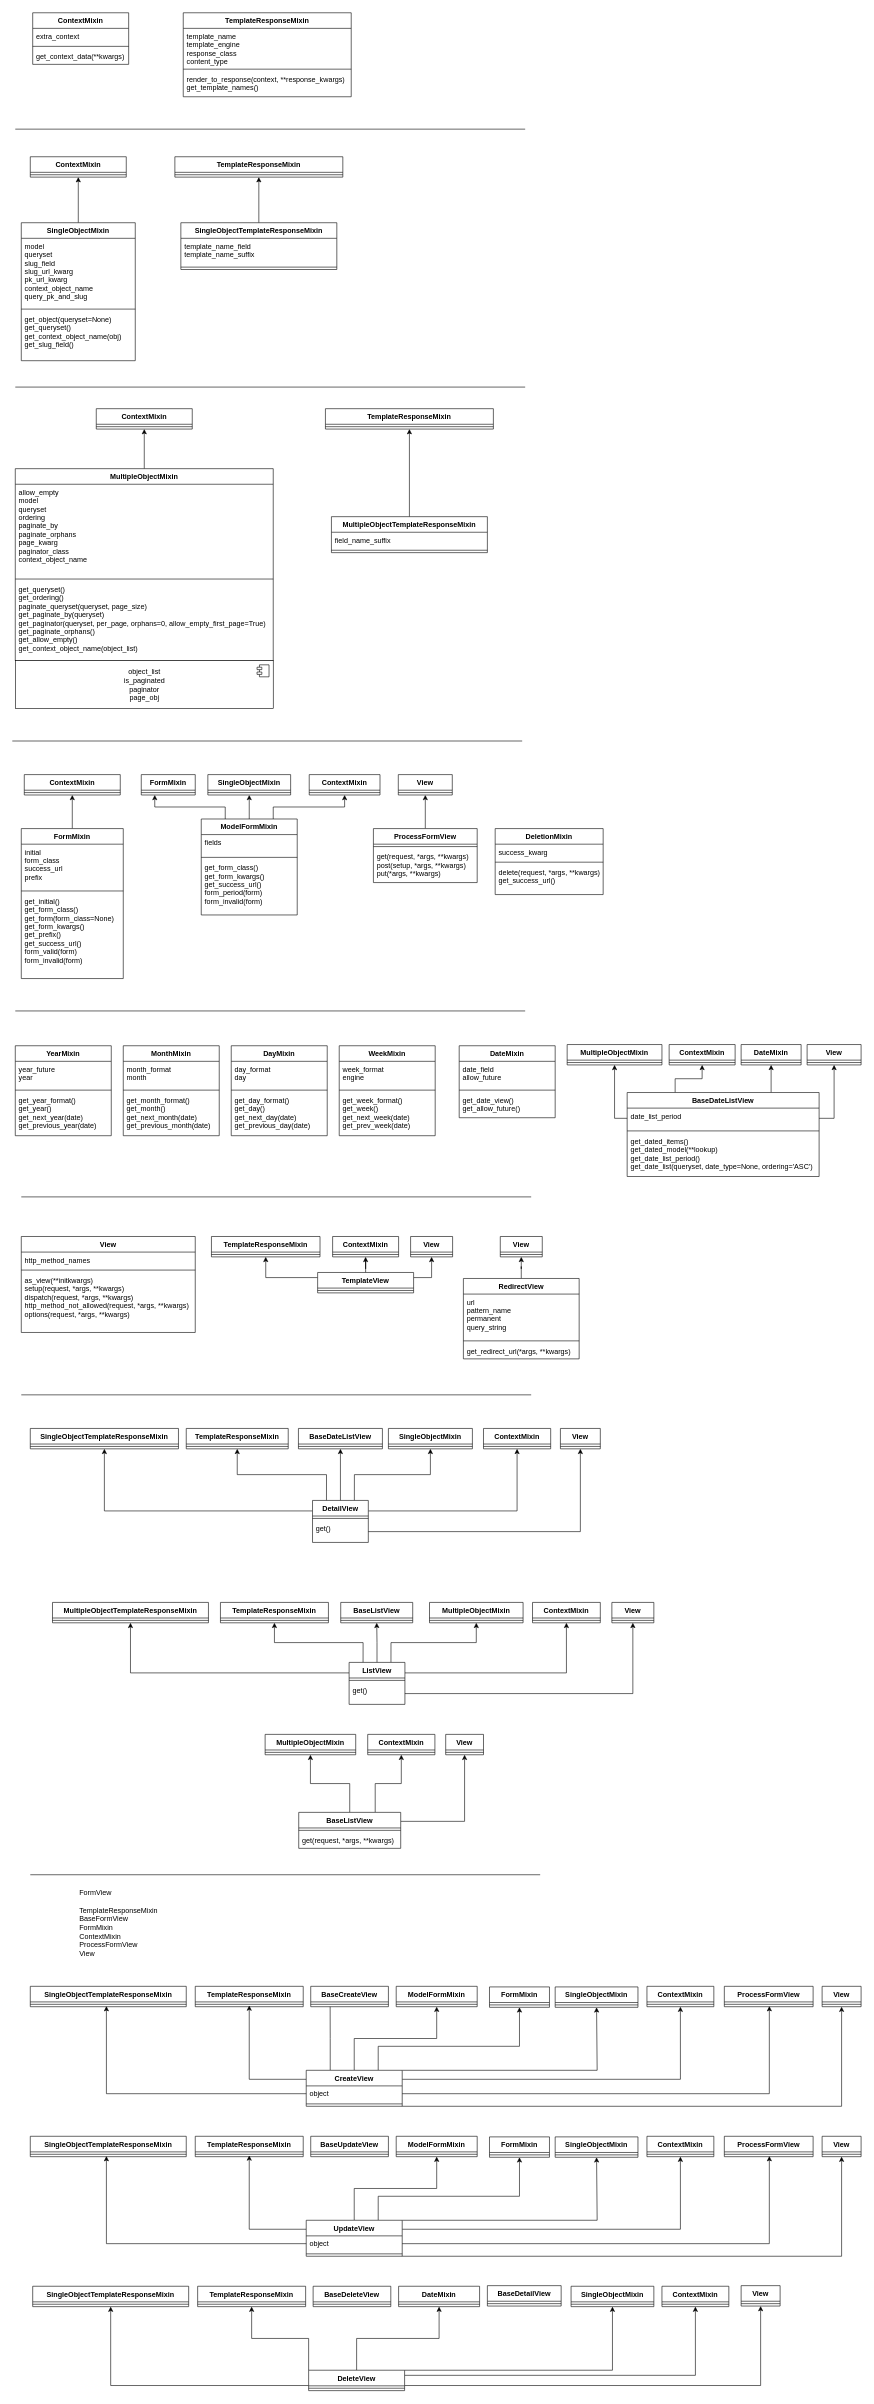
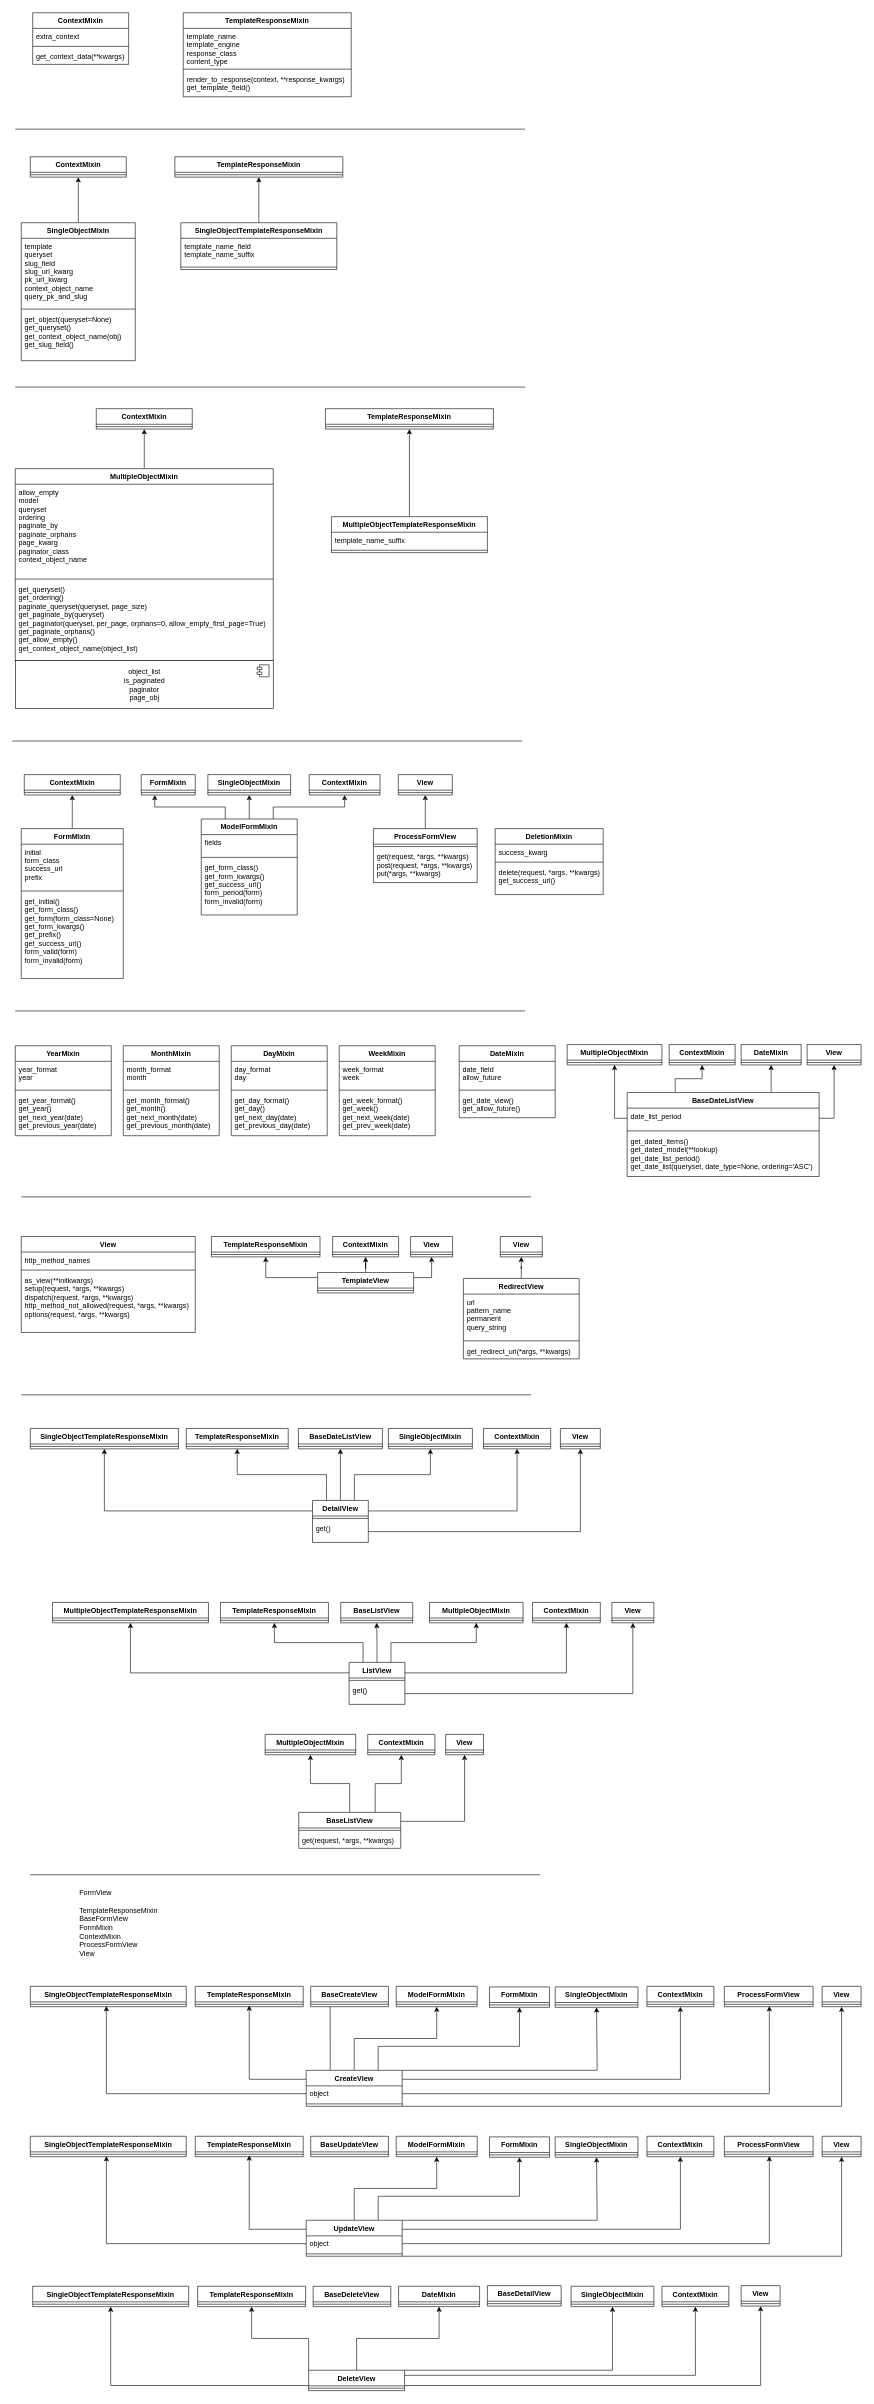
- <mxCell id="9" value="render_to_response(context, **response_kwargs)&#10;get_template_names()&#10;" style="text;strokeColor=none;fillColor=none;align=left;verticalAlign=top;spacingLeft=4;spacingRight=4;overflow=hidden;rotatable=0;points=[[0,0.5],[1,0.5]];portConstraint=eastwest;" vertex="1" parent="6"><mxGeometry y="98" width="280" height="42" as="geometry" /></mxCell>
+ <mxCell id="9" value="render_to_response(context, **response_kwargs)&#10;get_template_field()&#10;" style="text;strokeColor=none;fillColor=none;align=left;verticalAlign=top;spacingLeft=4;spacingRight=4;overflow=hidden;rotatable=0;points=[[0,0.5],[1,0.5]];portConstraint=eastwest;" vertex="1" parent="6"><mxGeometry y="98" width="280" height="42" as="geometry" /></mxCell>
- <mxCell id="12" value="model&#10;queryset&#10;slug_field&#10;slug_url_kwarg&#10;pk_url_kwarg&#10;context_object_name&#10;query_pk_and_slug" style="text;strokeColor=none;fillColor=none;align=left;verticalAlign=top;spacingLeft=4;spacingRight=4;overflow=hidden;rotatable=0;points=[[0,0.5],[1,0.5]];portConstraint=eastwest;" vertex="1" parent="11"><mxGeometry y="26" width="190" height="114" as="geometry" /></mxCell>
+ <mxCell id="12" value="template&#10;queryset&#10;slug_field&#10;slug_url_kwarg&#10;pk_url_kwarg&#10;context_object_name&#10;query_pk_and_slug" style="text;strokeColor=none;fillColor=none;align=left;verticalAlign=top;spacingLeft=4;spacingRight=4;overflow=hidden;rotatable=0;points=[[0,0.5],[1,0.5]];portConstraint=eastwest;" vertex="1" parent="11"><mxGeometry y="26" width="190" height="114" as="geometry" /></mxCell>
- <mxCell id="28" value="field_name_suffix" style="text;strokeColor=none;fillColor=none;align=left;verticalAlign=top;spacingLeft=4;spacingRight=4;overflow=hidden;rotatable=0;points=[[0,0.5],[1,0.5]];portConstraint=eastwest;" vertex="1" parent="27"><mxGeometry y="26" width="260" height="26" as="geometry" /></mxCell>
+ <mxCell id="28" value="template_name_suffix" style="text;strokeColor=none;fillColor=none;align=left;verticalAlign=top;spacingLeft=4;spacingRight=4;overflow=hidden;rotatable=0;points=[[0,0.5],[1,0.5]];portConstraint=eastwest;" vertex="1" parent="27"><mxGeometry y="26" width="260" height="26" as="geometry" /></mxCell>
- <mxCell id="45" value="get(request, *args, **kwargs)&#10;post(setup, *args, **kwargs)&#10;put(*args, **kwargs)" style="text;strokeColor=none;fillColor=none;align=left;verticalAlign=top;spacingLeft=4;spacingRight=4;overflow=hidden;rotatable=0;points=[[0,0.5],[1,0.5]];portConstraint=eastwest;" vertex="1" parent="43"><mxGeometry y="34" width="173" height="56" as="geometry" /></mxCell>
+ <mxCell id="45" value="get(request, *args, **kwargs)&#10;post(request, *args, **kwargs)&#10;put(*args, **kwargs)" style="text;strokeColor=none;fillColor=none;align=left;verticalAlign=top;spacingLeft=4;spacingRight=4;overflow=hidden;rotatable=0;points=[[0,0.5],[1,0.5]];portConstraint=eastwest;" vertex="1" parent="43"><mxGeometry y="34" width="173" height="56" as="geometry" /></mxCell>
- <mxCell id="51" value="year_future&#10;year" style="text;strokeColor=none;fillColor=none;align=left;verticalAlign=top;spacingLeft=4;spacingRight=4;overflow=hidden;rotatable=0;points=[[0,0.5],[1,0.5]];portConstraint=eastwest;" vertex="1" parent="50"><mxGeometry y="26" width="160" height="44" as="geometry" /></mxCell>
+ <mxCell id="51" value="year_format&#10;year" style="text;strokeColor=none;fillColor=none;align=left;verticalAlign=top;spacingLeft=4;spacingRight=4;overflow=hidden;rotatable=0;points=[[0,0.5],[1,0.5]];portConstraint=eastwest;" vertex="1" parent="50"><mxGeometry y="26" width="160" height="44" as="geometry" /></mxCell>
- <mxCell id="63" value="week_format&#10;engine" style="text;strokeColor=none;fillColor=none;align=left;verticalAlign=top;spacingLeft=4;spacingRight=4;overflow=hidden;rotatable=0;points=[[0,0.5],[1,0.5]];portConstraint=eastwest;" vertex="1" parent="62"><mxGeometry y="26" width="160" height="44" as="geometry" /></mxCell>
+ <mxCell id="63" value="week_format&#10;week" style="text;strokeColor=none;fillColor=none;align=left;verticalAlign=top;spacingLeft=4;spacingRight=4;overflow=hidden;rotatable=0;points=[[0,0.5],[1,0.5]];portConstraint=eastwest;" vertex="1" parent="62"><mxGeometry y="26" width="160" height="44" as="geometry" /></mxCell>
